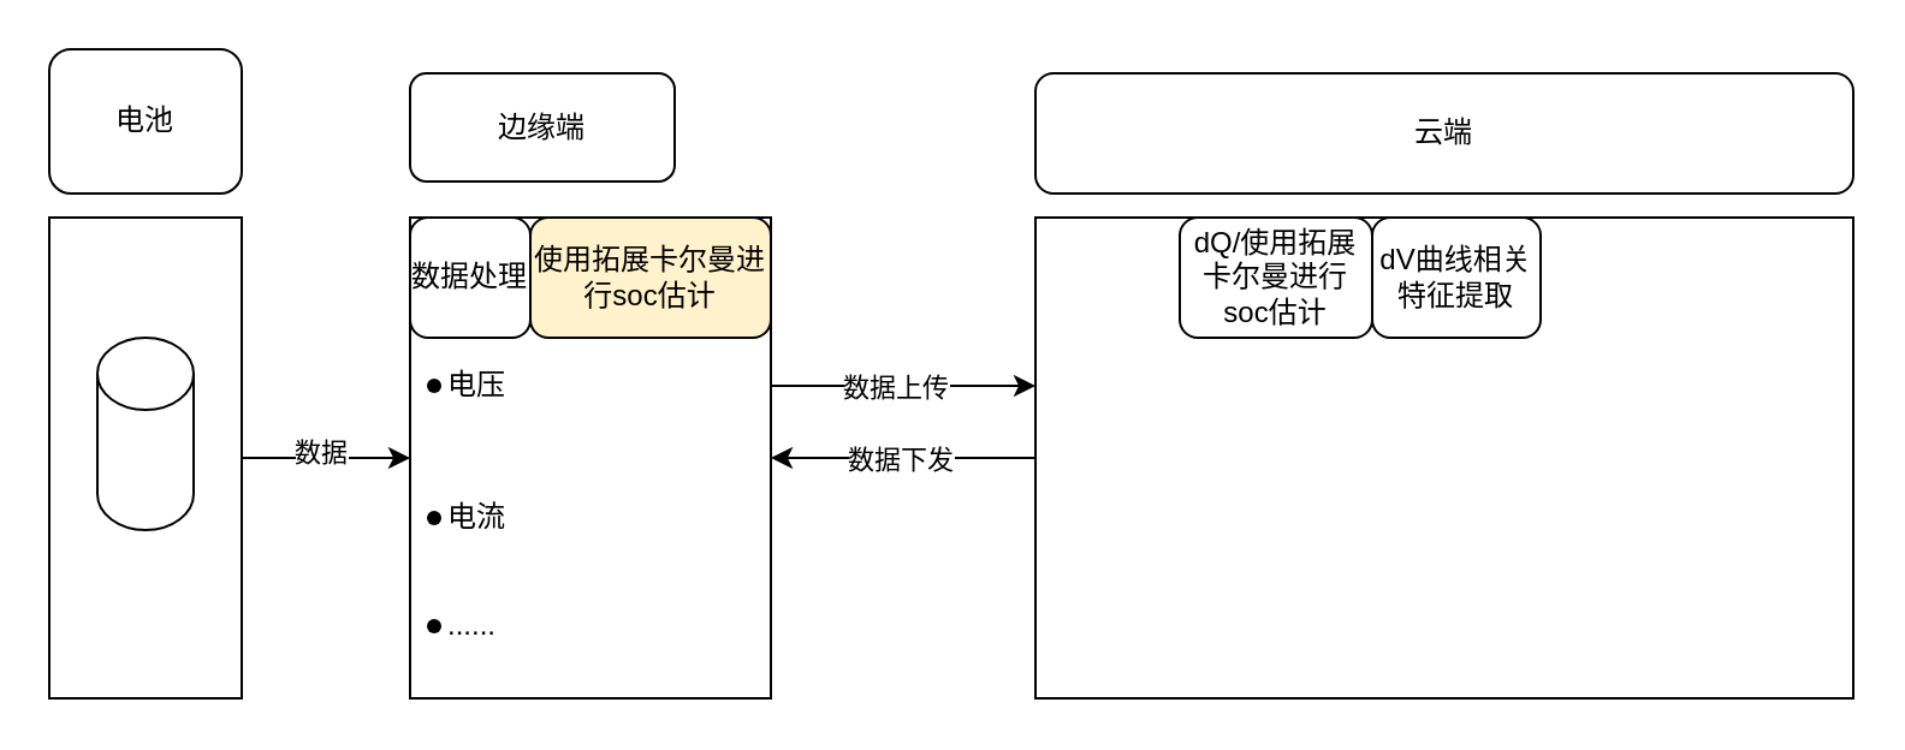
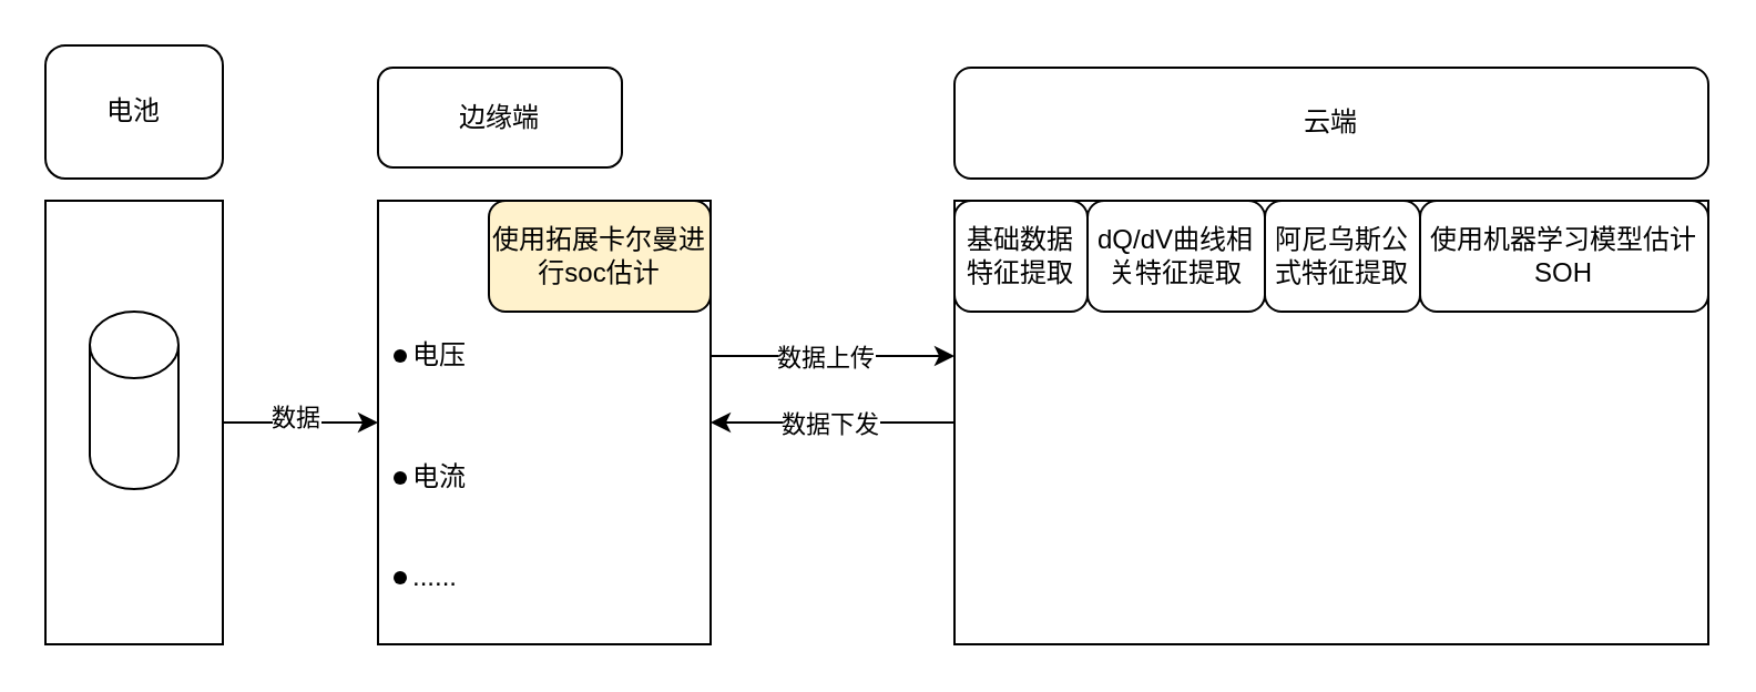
- <mxCell id="19" value="数据处理" style="rounded=1;whiteSpace=wrap;html=1;" vertex="1" parent="1"><mxGeometry x="170" y="90" width="50" height="50" as="geometry" /></mxCell>
+ <mxCell id="16" value="基础数据特征提取" style="rounded=1;whiteSpace=wrap;html=1;" vertex="1" parent="1"><mxGeometry x="430" y="90" width="60" height="50" as="geometry" /></mxCell>
- <mxCell id="17" value="dQ/使用拓展卡尔曼进行soc估计" style="rounded=1;whiteSpace=wrap;html=1;" vertex="1" parent="1"><mxGeometry x="490" y="90" width="80" height="50" as="geometry" /></mxCell>
+ <mxCell id="17" value="dQ/dV曲线相关特征提取" style="rounded=1;whiteSpace=wrap;html=1;" vertex="1" parent="1"><mxGeometry x="490" y="90" width="80" height="50" as="geometry" /></mxCell>
- <mxCell id="18" value="dV曲线相关特征提取" style="rounded=1;whiteSpace=wrap;html=1;" vertex="1" parent="1"><mxGeometry x="570" y="90" width="70" height="50" as="geometry" /></mxCell>
+ <mxCell id="18" value="阿尼乌斯公式特征提取" style="rounded=1;whiteSpace=wrap;html=1;" vertex="1" parent="1"><mxGeometry x="570" y="90" width="70" height="50" as="geometry" /></mxCell>
+ <mxCell id="15" value="使用机器学习模型估计SOH" style="rounded=1;whiteSpace=wrap;html=1;" vertex="1" parent="1"><mxGeometry x="640" y="90" width="130" height="50" as="geometry" /></mxCell>
